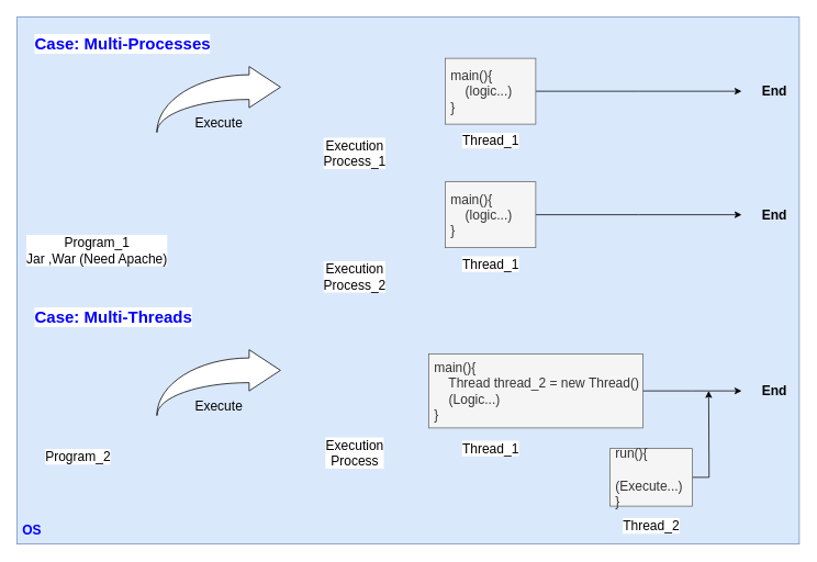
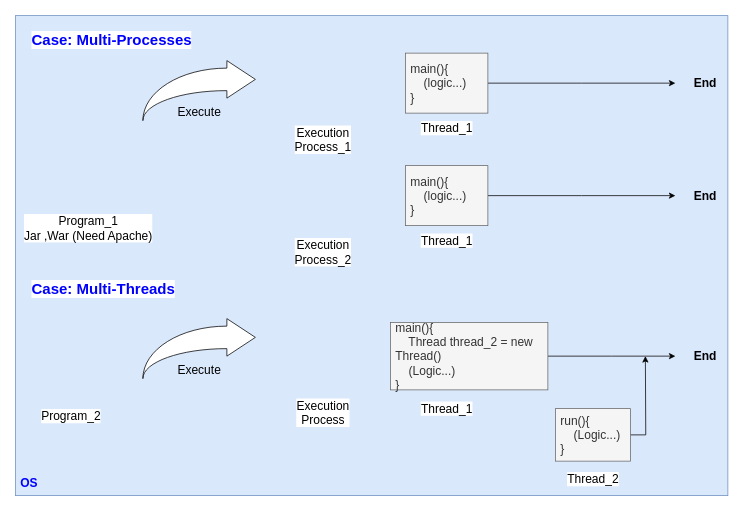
- <mxCell id="11" value="&lt;div style=&quot;font-size: 16px&quot;&gt;&lt;span style=&quot;font-size: 16px&quot;&gt;main(){&lt;/span&gt;&lt;/div&gt;&amp;nbsp; &amp;nbsp; Thread thread_2 = new Thread()&lt;br style=&quot;font-size: 16px&quot;&gt;&amp;nbsp; &amp;nbsp; (Logic...)&lt;br style=&quot;font-size: 16px&quot;&gt;}" style="text;html=1;strokeColor=#666666;fillColor=#f5f5f5;align=left;verticalAlign=middle;whiteSpace=wrap;rounded=0;fontColor=#333333;spacingLeft=5;fontSize=16;" vertex="1" parent="1"><mxGeometry x="520" y="429" width="260" height="90" as="geometry" /></mxCell>
+ <mxCell id="11" value="&lt;div style=&quot;font-size: 16px&quot;&gt;&lt;span style=&quot;font-size: 16px&quot;&gt;main(){&lt;/span&gt;&lt;/div&gt;&amp;nbsp; &amp;nbsp; Thread thread_2 = new Thread()&lt;br style=&quot;font-size: 16px&quot;&gt;&amp;nbsp; &amp;nbsp; (Logic...)&lt;br style=&quot;font-size: 16px&quot;&gt;}" style="text;html=1;strokeColor=#666666;fillColor=#f5f5f5;align=left;verticalAlign=middle;whiteSpace=wrap;rounded=0;fontColor=#333333;spacingLeft=5;fontSize=16;" vertex="1" parent="1"><mxGeometry x="520" y="429" width="210" height="90" as="geometry" /></mxCell>
- <mxCell id="14" value="run(){&lt;br style=&quot;font-size: 16px&quot;&gt;&amp;nbsp; &amp;nbsp; (Execute...)&lt;br style=&quot;font-size: 16px&quot;&gt;}" style="text;html=1;strokeColor=#666666;fillColor=#f5f5f5;align=left;verticalAlign=middle;whiteSpace=wrap;rounded=0;fontColor=#333333;spacingLeft=5;fontSize=16;" vertex="1" parent="1"><mxGeometry x="740" y="544" width="100" height="70" as="geometry" /></mxCell>
+ <mxCell id="14" value="run(){&lt;br style=&quot;font-size: 16px&quot;&gt;&amp;nbsp; &amp;nbsp; (Logic...)&lt;br style=&quot;font-size: 16px&quot;&gt;}" style="text;html=1;strokeColor=#666666;fillColor=#f5f5f5;align=left;verticalAlign=middle;whiteSpace=wrap;rounded=0;fontColor=#333333;spacingLeft=5;fontSize=16;" vertex="1" parent="1"><mxGeometry x="740" y="544" width="100" height="70" as="geometry" /></mxCell>
